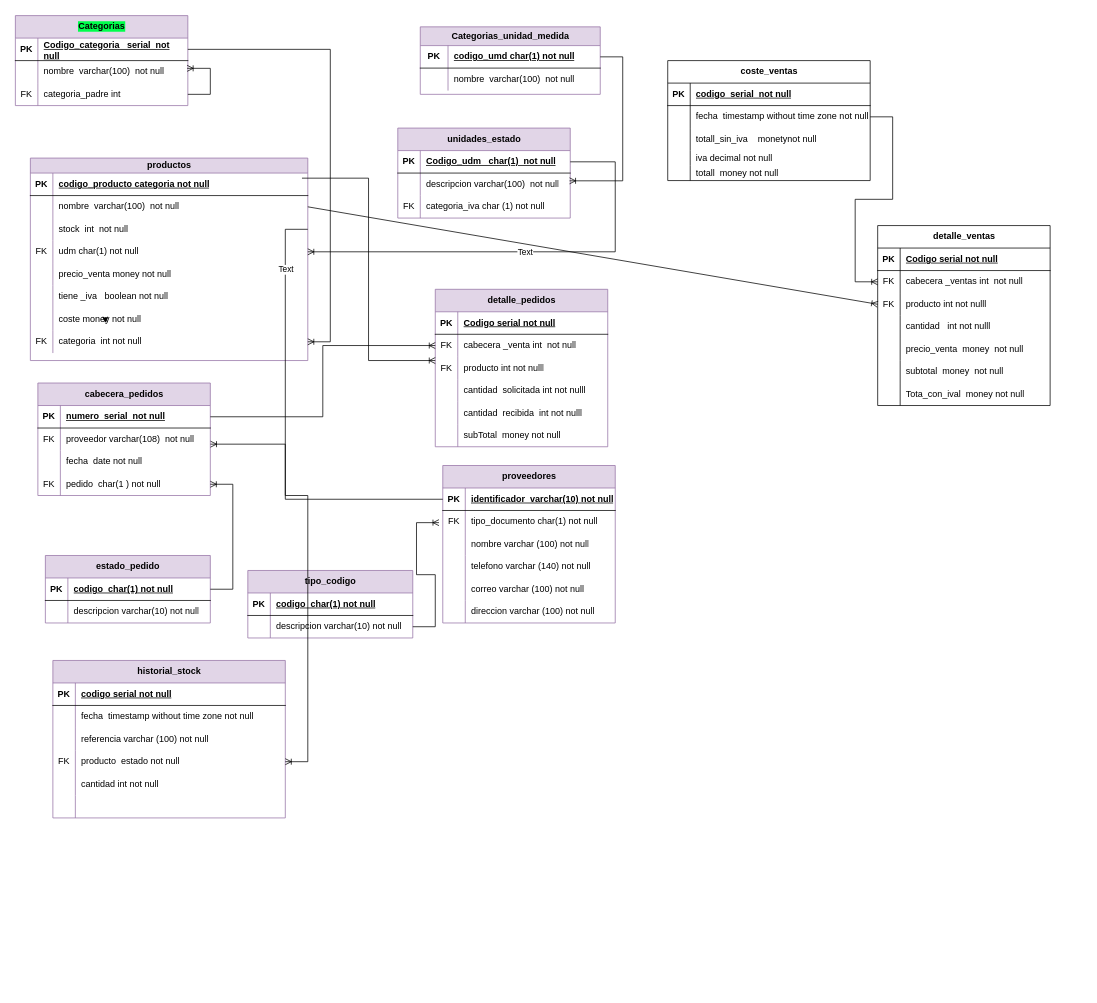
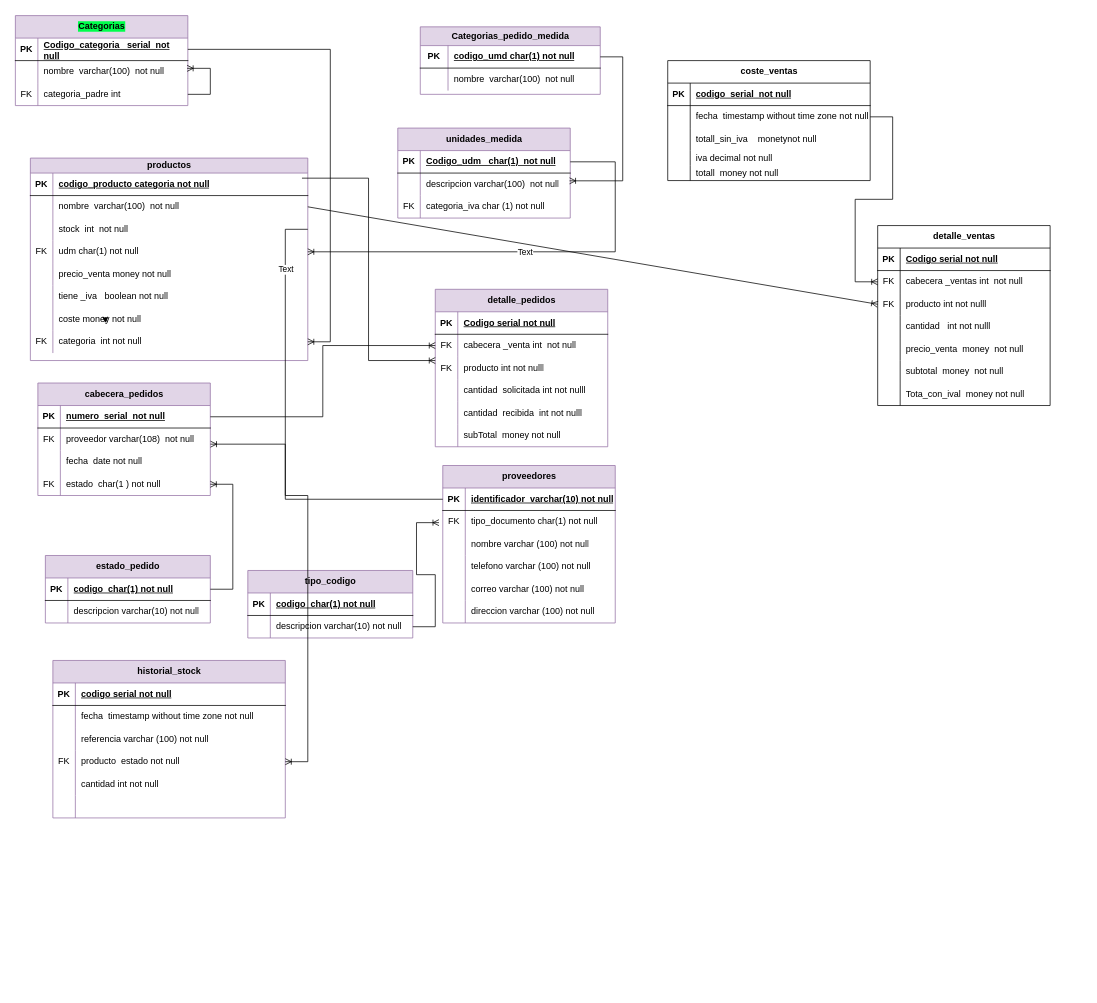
- <mxCell id="13" value="Categorias_unidad_medida" style="shape=table;startSize=25;container=1;collapsible=1;childLayout=tableLayout;fixedRows=1;rowLines=0;fontStyle=1;align=center;resizeLast=1;html=1;fillColor=#e1d5e7;strokeColor=#9673a6;" parent="1" vertex="1"><mxGeometry x="560" y="35" width="240" height="90" as="geometry"><mxRectangle x="360" y="710" width="190" height="30" as="alternateBounds" /></mxGeometry></mxCell>
+ <mxCell id="13" value="Categorias_pedido_medida" style="shape=table;startSize=25;container=1;collapsible=1;childLayout=tableLayout;fixedRows=1;rowLines=0;fontStyle=1;align=center;resizeLast=1;html=1;fillColor=#e1d5e7;strokeColor=#9673a6;" parent="1" vertex="1"><mxGeometry x="560" y="35" width="240" height="90" as="geometry"><mxRectangle x="360" y="710" width="190" height="30" as="alternateBounds" /></mxGeometry></mxCell>
- <mxCell id="20" value="unidades_estado" style="shape=table;startSize=30;container=1;collapsible=1;childLayout=tableLayout;fixedRows=1;rowLines=0;fontStyle=1;align=center;resizeLast=1;html=1;fillColor=#e1d5e7;strokeColor=#9673a6;" parent="1" vertex="1"><mxGeometry x="530" y="170" width="230" height="120" as="geometry"><mxRectangle x="485" y="520" width="140" height="30" as="alternateBounds" /></mxGeometry></mxCell>
+ <mxCell id="20" value="unidades_medida" style="shape=table;startSize=30;container=1;collapsible=1;childLayout=tableLayout;fixedRows=1;rowLines=0;fontStyle=1;align=center;resizeLast=1;html=1;fillColor=#e1d5e7;strokeColor=#9673a6;" parent="1" vertex="1"><mxGeometry x="530" y="170" width="230" height="120" as="geometry"><mxRectangle x="485" y="520" width="140" height="30" as="alternateBounds" /></mxGeometry></mxCell>
- <mxCell id="79" value="pedido&amp;nbsp; char(1 ) not null&amp;nbsp;" style="shape=partialRectangle;connectable=0;fillColor=none;top=0;left=0;bottom=0;right=0;align=left;spacingLeft=6;overflow=hidden;whiteSpace=wrap;html=1;" parent="77" vertex="1"><mxGeometry x="30" width="200" height="30" as="geometry"><mxRectangle width="200" height="30" as="alternateBounds" /></mxGeometry></mxCell>
+ <mxCell id="79" value="estado&amp;nbsp; char(1 ) not null&amp;nbsp;" style="shape=partialRectangle;connectable=0;fillColor=none;top=0;left=0;bottom=0;right=0;align=left;spacingLeft=6;overflow=hidden;whiteSpace=wrap;html=1;" parent="77" vertex="1"><mxGeometry x="30" width="200" height="30" as="geometry"><mxRectangle width="200" height="30" as="alternateBounds" /></mxGeometry></mxCell>
- <mxCell id="112" value="telefono varchar (140) not null" style="shape=partialRectangle;connectable=0;fillColor=none;top=0;left=0;bottom=0;right=0;align=left;spacingLeft=6;overflow=hidden;whiteSpace=wrap;html=1;" parent="110" vertex="1"><mxGeometry x="30" width="200" height="30" as="geometry"><mxRectangle width="200" height="30" as="alternateBounds" /></mxGeometry></mxCell>
+ <mxCell id="112" value="telefono varchar (100) not null" style="shape=partialRectangle;connectable=0;fillColor=none;top=0;left=0;bottom=0;right=0;align=left;spacingLeft=6;overflow=hidden;whiteSpace=wrap;html=1;" parent="110" vertex="1"><mxGeometry x="30" width="200" height="30" as="geometry"><mxRectangle width="200" height="30" as="alternateBounds" /></mxGeometry></mxCell>
